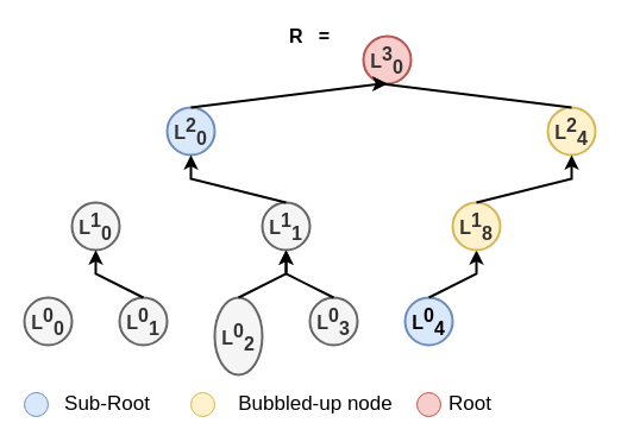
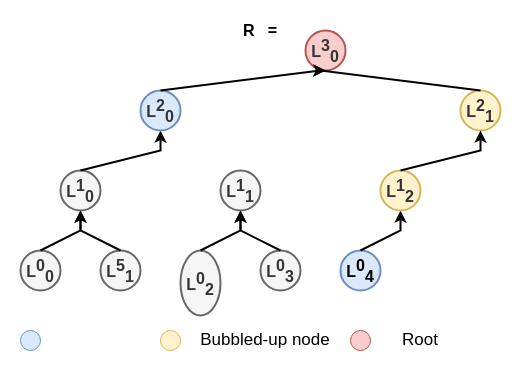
- <mxCell id="18" value="&lt;span style=&quot;color: rgb(51, 51, 51); font-size: 16px;&quot;&gt;L&lt;/span&gt;&lt;sup style=&quot;color: rgb(51, 51, 51); font-size: 16px;&quot;&gt;2&lt;/sup&gt;&lt;sub style=&quot;color: rgb(51, 51, 51); font-size: 16px;&quot;&gt;4&lt;/sub&gt;" style="ellipse;whiteSpace=wrap;html=1;aspect=fixed;fontStyle=1;fillColor=#fff2cc;strokeColor=#d6b656;fontSize=16;strokeWidth=2;" vertex="1" parent="1"><mxGeometry x="460" y="90" width="40" height="40" as="geometry" /></mxCell>
+ <mxCell id="18" value="&lt;span style=&quot;color: rgb(51, 51, 51); font-size: 16px;&quot;&gt;L&lt;/span&gt;&lt;sup style=&quot;color: rgb(51, 51, 51); font-size: 16px;&quot;&gt;2&lt;/sup&gt;&lt;sub style=&quot;color: rgb(51, 51, 51); font-size: 16px;&quot;&gt;1&lt;/sub&gt;" style="ellipse;whiteSpace=wrap;html=1;aspect=fixed;fontStyle=1;fillColor=#fff2cc;strokeColor=#d6b656;fontSize=16;strokeWidth=2;" vertex="1" parent="1"><mxGeometry x="460" y="90" width="40" height="40" as="geometry" /></mxCell>
+ <mxCell id="15" value="" style="endArrow=classic;html=1;exitX=0.5;exitY=0;exitDx=0;exitDy=0;entryX=0.5;entryY=1;entryDx=0;entryDy=0;rounded=0;fontSize=16;strokeWidth=2;" edge="1" parent="1" source="5" target="16"><mxGeometry width="50" height="50" relative="1" as="geometry"><mxPoint x="120" y="170" as="sourcePoint" /><mxPoint x="160" y="130" as="targetPoint" /><Array as="points"><mxPoint x="160" y="150" /></Array></mxGeometry></mxCell>
- <mxCell id="17" value="" style="endArrow=classic;html=1;exitX=0.5;exitY=0;exitDx=0;exitDy=0;entryX=0.5;entryY=1;entryDx=0;entryDy=0;rounded=0;fontSize=16;strokeWidth=2;" edge="1" parent="1" source="10" target="16"><mxGeometry width="50" height="50" relative="1" as="geometry"><mxPoint x="200" y="170" as="sourcePoint" /><mxPoint x="170" y="140" as="targetPoint" /><Array as="points"><mxPoint x="160" y="150" /></Array></mxGeometry></mxCell>
- <mxCell id="14" value="&lt;span style=&quot;color: rgb(51, 51, 51); font-size: 16px;&quot;&gt;L&lt;/span&gt;&lt;sup style=&quot;color: rgb(51, 51, 51); font-size: 16px;&quot;&gt;1&lt;/sup&gt;&lt;sub style=&quot;color: rgb(51, 51, 51); font-size: 16px;&quot;&gt;8&lt;/sub&gt;" style="ellipse;whiteSpace=wrap;html=1;aspect=fixed;fontStyle=1;fillColor=#fff2cc;strokeColor=#d6b656;fontSize=16;strokeWidth=2;" vertex="1" parent="1"><mxGeometry x="380" y="170" width="40" height="40" as="geometry" /></mxCell>
+ <mxCell id="14" value="&lt;span style=&quot;color: rgb(51, 51, 51); font-size: 16px;&quot;&gt;L&lt;/span&gt;&lt;sup style=&quot;color: rgb(51, 51, 51); font-size: 16px;&quot;&gt;1&lt;/sup&gt;&lt;sub style=&quot;color: rgb(51, 51, 51); font-size: 16px;&quot;&gt;2&lt;/sub&gt;" style="ellipse;whiteSpace=wrap;html=1;aspect=fixed;fontStyle=1;fillColor=#fff2cc;strokeColor=#d6b656;fontSize=16;strokeWidth=2;" vertex="1" parent="1"><mxGeometry x="380" y="170" width="40" height="40" as="geometry" /></mxCell>
+ <mxCell id="4" value="" style="endArrow=classic;html=1;exitX=0.5;exitY=0;exitDx=0;exitDy=0;entryX=0.5;entryY=1;entryDx=0;entryDy=0;rounded=0;fontSize=16;strokeWidth=2;" edge="1" parent="1" source="2" target="5"><mxGeometry width="50" height="50" relative="1" as="geometry"><mxPoint x="240" y="150" as="sourcePoint" /><mxPoint x="80" y="210" as="targetPoint" /><Array as="points"><mxPoint x="80" y="230" /></Array></mxGeometry></mxCell>
- <mxCell id="3" value="L&lt;sup style=&quot;font-size: 16px;&quot;&gt;0&lt;/sup&gt;&lt;sub style=&quot;font-size: 16px;&quot;&gt;1&lt;/sub&gt;" style="ellipse;whiteSpace=wrap;html=1;aspect=fixed;fontStyle=1;fillColor=#f5f5f5;strokeColor=#666666;fontColor=#333333;fontSize=16;strokeWidth=2;" vertex="1" parent="1"><mxGeometry x="100" y="250" width="40" height="40" as="geometry" /></mxCell>
+ <mxCell id="3" value="L&lt;sup style=&quot;font-size: 16px;&quot;&gt;5&lt;/sup&gt;&lt;sub style=&quot;font-size: 16px;&quot;&gt;1&lt;/sub&gt;" style="ellipse;whiteSpace=wrap;html=1;aspect=fixed;fontStyle=1;fillColor=#f5f5f5;strokeColor=#666666;fontColor=#333333;fontSize=16;strokeWidth=2;" vertex="1" parent="1"><mxGeometry x="100" y="250" width="40" height="40" as="geometry" /></mxCell>
- <mxCell id="24" value="Sub-Root" style="text;html=1;strokeColor=none;fillColor=none;align=center;verticalAlign=middle;whiteSpace=wrap;rounded=0;dashed=1;fontSize=17;fontStyle=0" vertex="1" parent="1"><mxGeometry x="50" y="330" width="80" height="20" as="geometry" /></mxCell>
- <mxCell id="28" value="Root" style="text;html=1;strokeColor=none;fillColor=none;align=center;verticalAlign=middle;whiteSpace=wrap;rounded=0;dashed=1;fontSize=17;fontStyle=0" vertex="1" parent="1"><mxGeometry x="375" y="330" width="40" height="20" as="geometry" /></mxCell>
+ <mxCell id="28" value="Root" style="text;html=1;strokeColor=none;fillColor=none;align=center;verticalAlign=middle;whiteSpace=wrap;rounded=0;dashed=1;fontSize=17;fontStyle=0" vertex="1" parent="1"><mxGeometry x="400" y="330" width="40" height="20" as="geometry" /></mxCell>
